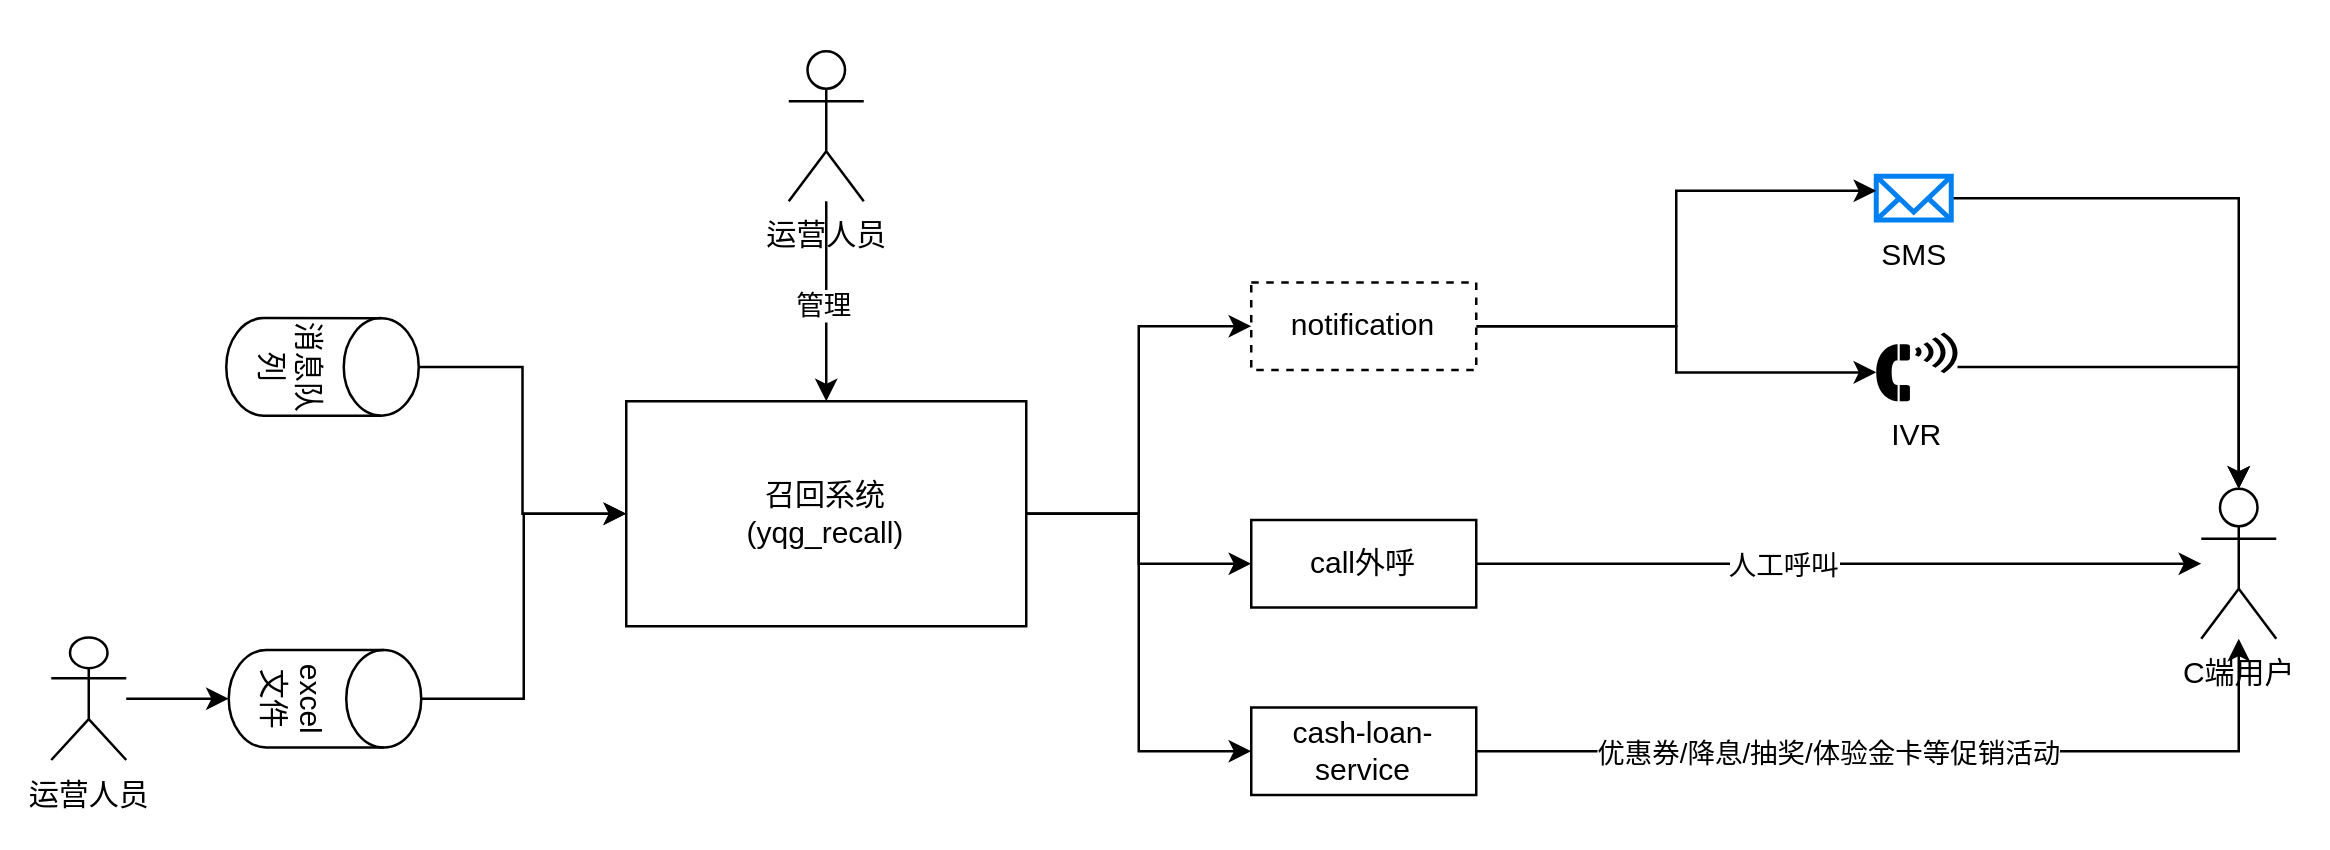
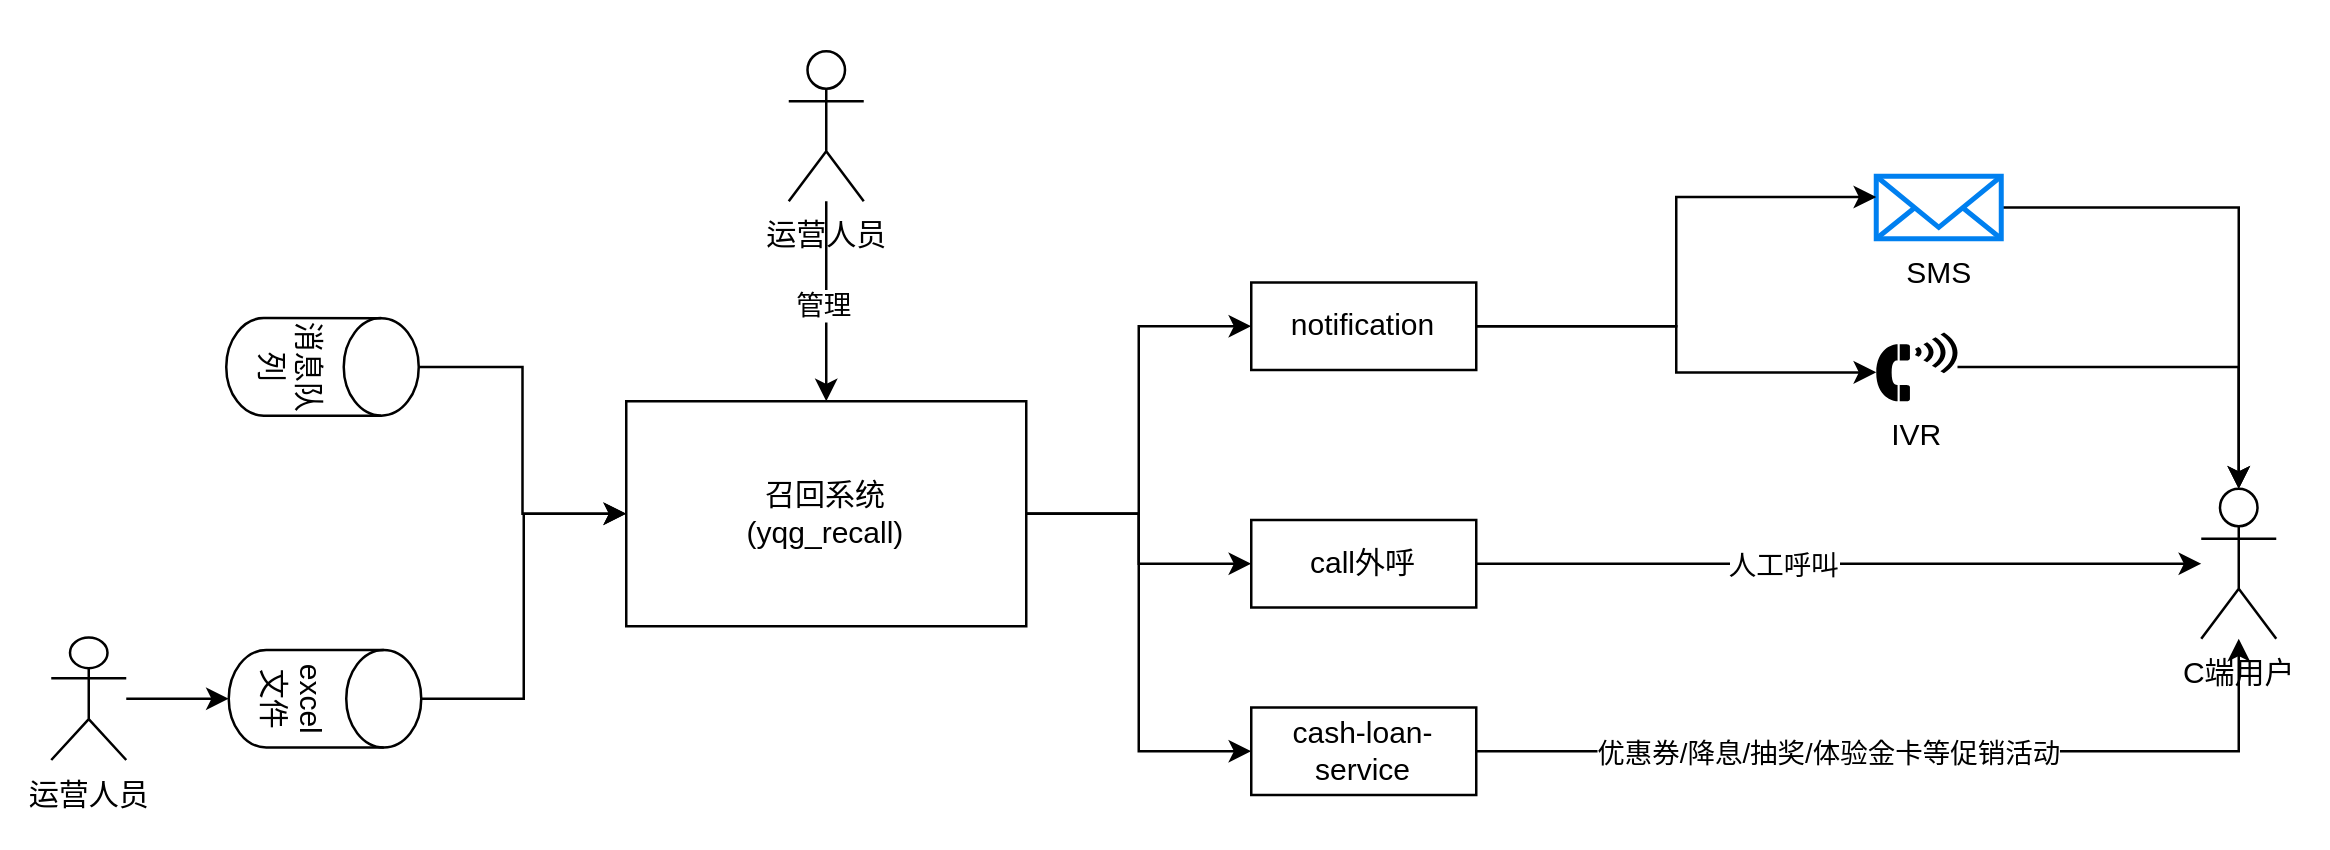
- <mxCell id="4" value="SMS" style="html=1;verticalLabelPosition=bottom;align=center;labelBackgroundColor=#ffffff;verticalAlign=top;strokeWidth=2;strokeColor=#0080F0;shadow=0;dashed=0;shape=mxgraph.ios7.icons.mail;" parent="1" vertex="1"><mxGeometry x="750" y="70" width="30" height="17.5" as="geometry" /></mxCell>
+ <mxCell id="4" value="SMS" style="html=1;verticalLabelPosition=bottom;align=center;labelBackgroundColor=#ffffff;verticalAlign=top;strokeWidth=2;strokeColor=#0080F0;shadow=0;dashed=0;shape=mxgraph.ios7.icons.mail;" parent="1" vertex="1"><mxGeometry x="750" y="70" width="50" height="25" as="geometry" /></mxCell>
- <mxCell id="22" value="notification" style="rounded=0;whiteSpace=wrap;html=1;dashed=1;" vertex="1" parent="1"><mxGeometry x="500" y="112.5" width="90" height="35" as="geometry" /></mxCell>
+ <mxCell id="22" value="notification" style="rounded=0;whiteSpace=wrap;html=1;" vertex="1" parent="1"><mxGeometry x="500" y="112.5" width="90" height="35" as="geometry" /></mxCell>
